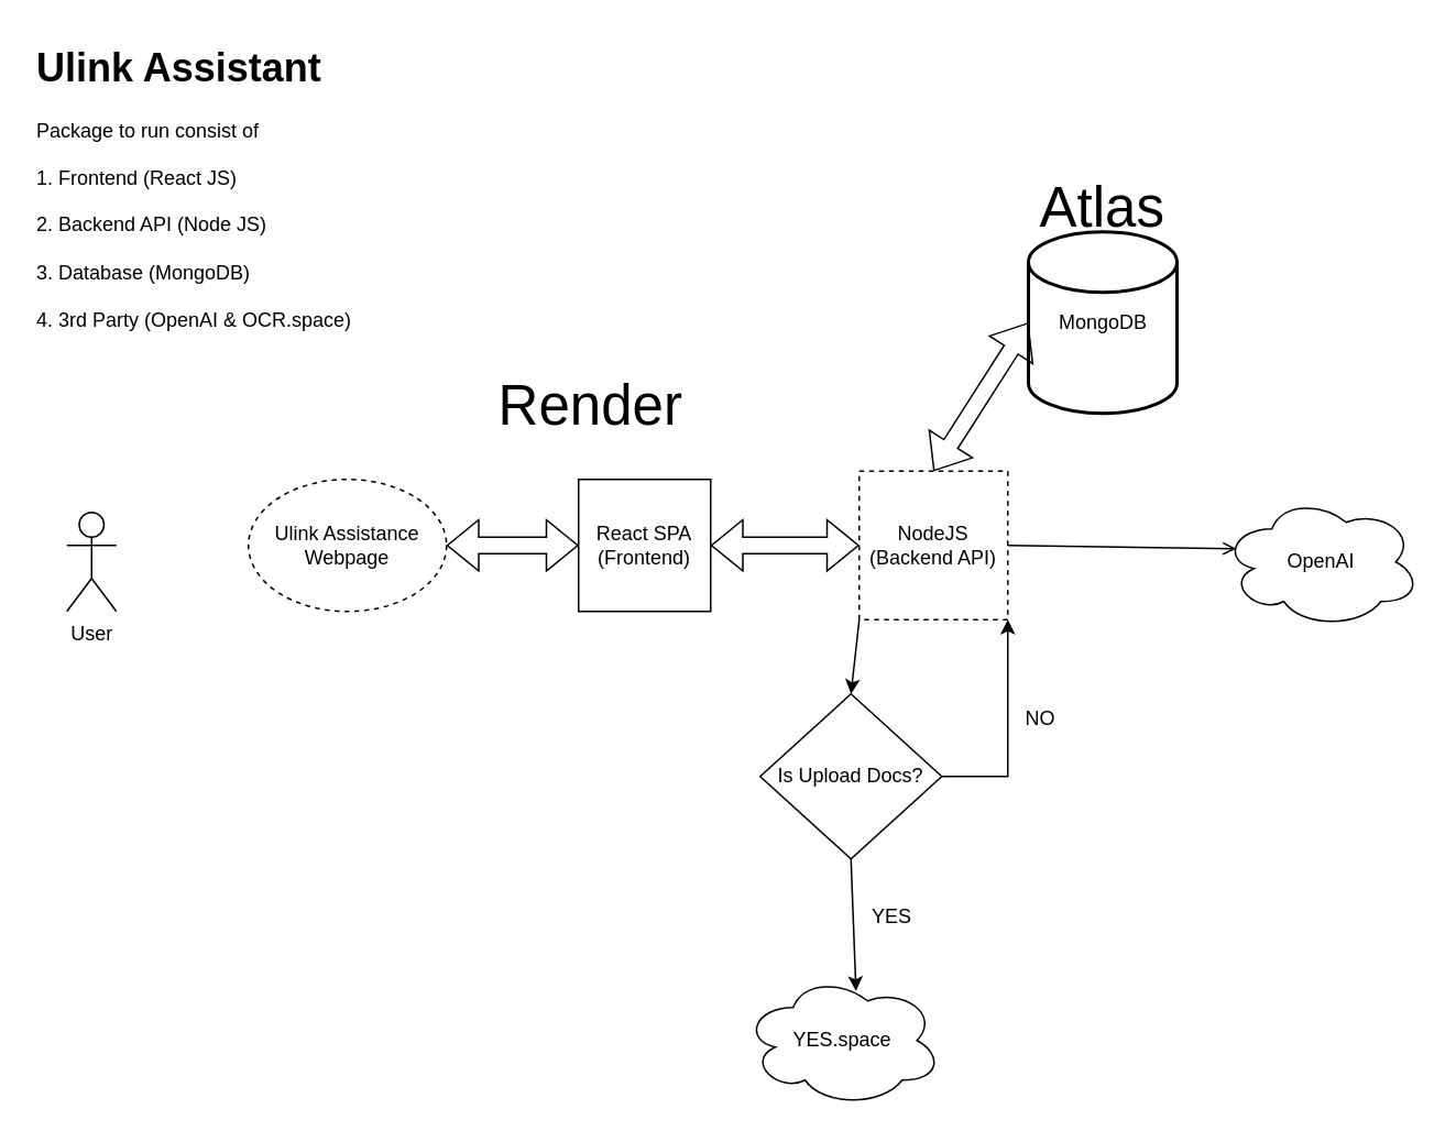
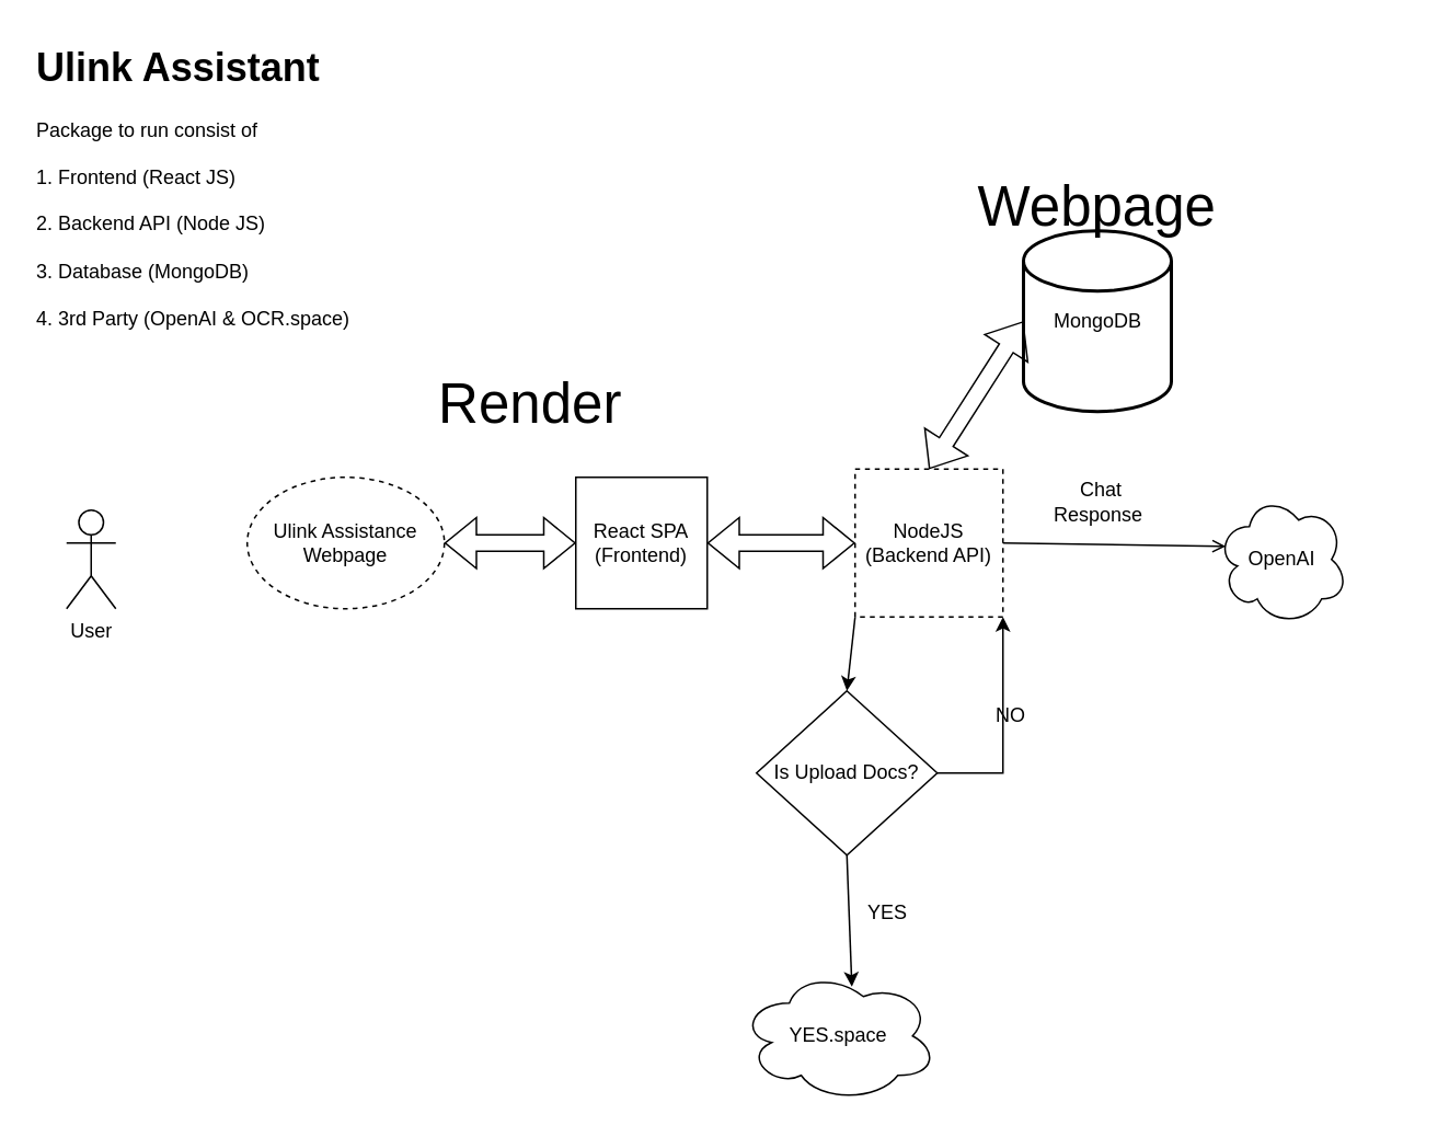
- <mxCell id="21" value="Atlas" style="text;html=1;align=center;verticalAlign=middle;whiteSpace=wrap;rounded=0;fontSize=34;" parent="1" vertex="1"><mxGeometry x="540" y="100" width="255" height="50" as="geometry" /></mxCell>
+ <mxCell id="21" value="Webpage" style="text;html=1;align=center;verticalAlign=middle;whiteSpace=wrap;rounded=0;fontSize=34;" parent="1" vertex="1"><mxGeometry x="540" y="100" width="255" height="50" as="geometry" /></mxCell>
- <mxCell id="20" value="Render" style="text;html=1;align=center;verticalAlign=middle;whiteSpace=wrap;rounded=0;fontSize=34;" parent="1" vertex="1"><mxGeometry x="230" y="220" width="255" height="50" as="geometry" /></mxCell>
+ <mxCell id="20" value="Render" style="text;html=1;align=center;verticalAlign=middle;whiteSpace=wrap;rounded=0;fontSize=34;" parent="1" vertex="1"><mxGeometry x="195" y="220" width="255" height="50" as="geometry" /></mxCell>
+ <mxCell id="19" value="Chat Response&amp;nbsp;" style="text;html=1;align=center;verticalAlign=middle;whiteSpace=wrap;rounded=0;" parent="1" vertex="1"><mxGeometry x="640" y="290" width="60" height="30" as="geometry" /></mxCell>
- <mxCell id="7" value="OpenAI" style="ellipse;shape=cloud;whiteSpace=wrap;html=1;" parent="1" vertex="1"><mxGeometry x="740" y="300" width="120" height="80" as="geometry" /></mxCell>
+ <mxCell id="7" value="OpenAI" style="ellipse;shape=cloud;whiteSpace=wrap;html=1;" parent="1" vertex="1"><mxGeometry x="740" y="300" width="80" height="80" as="geometry" /></mxCell>
- <mxCell id="17" value="NO" style="text;html=1;align=center;verticalAlign=middle;whiteSpace=wrap;rounded=0;" parent="1" vertex="1"><mxGeometry x="600" y="420" width="60" height="30" as="geometry" /></mxCell>
+ <mxCell id="17" value="NO" style="text;html=1;align=center;verticalAlign=middle;whiteSpace=wrap;rounded=0;" parent="1" vertex="1"><mxGeometry x="585" y="420" width="60" height="30" as="geometry" /></mxCell>
